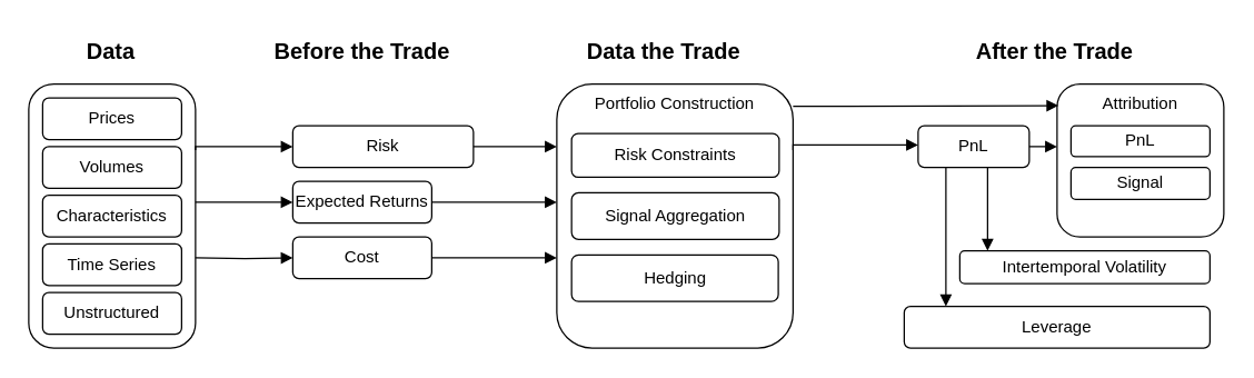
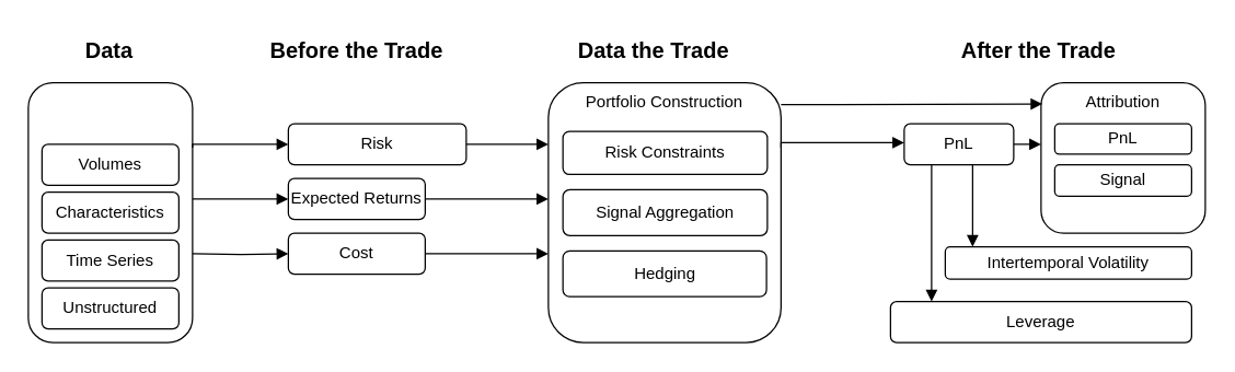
- <mxCell id="8" value="Prices" style="rounded=1;whiteSpace=wrap;html=1;" parent="1" vertex="1"><mxGeometry x="30" y="70" width="100" height="30" as="geometry" /></mxCell>
